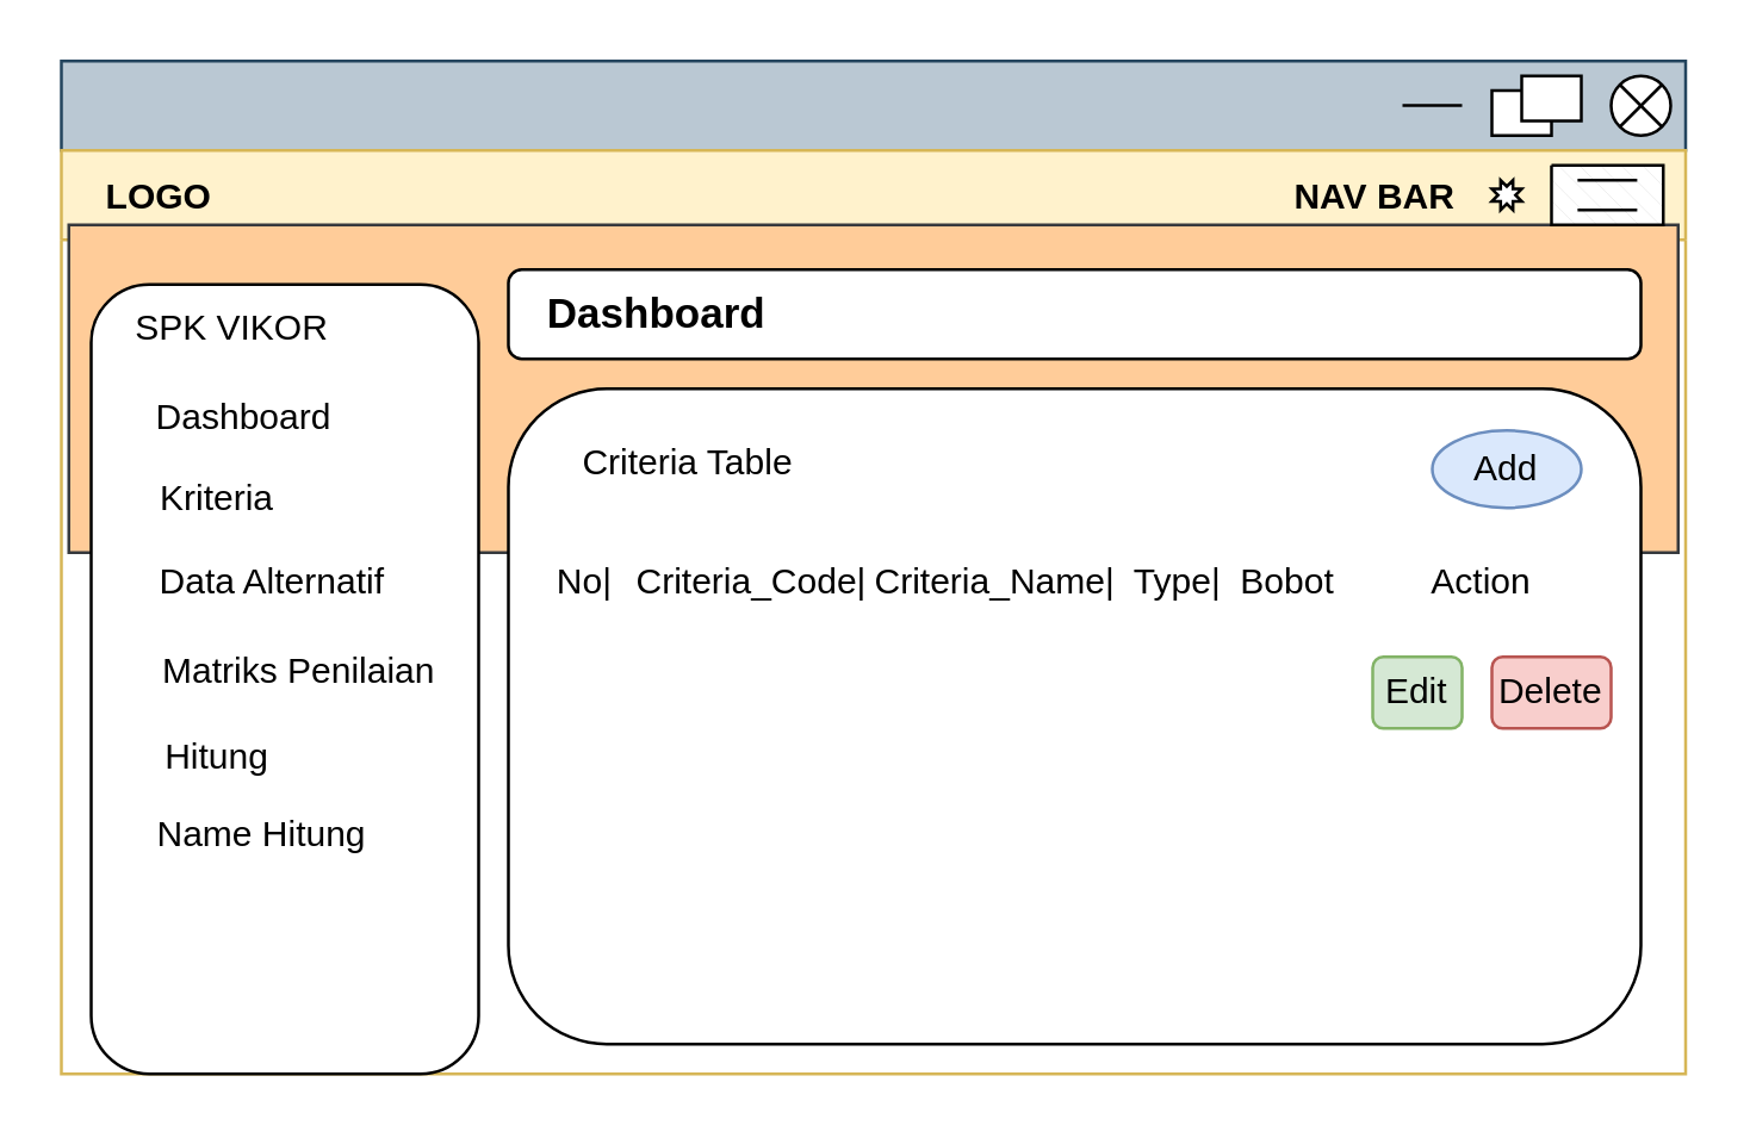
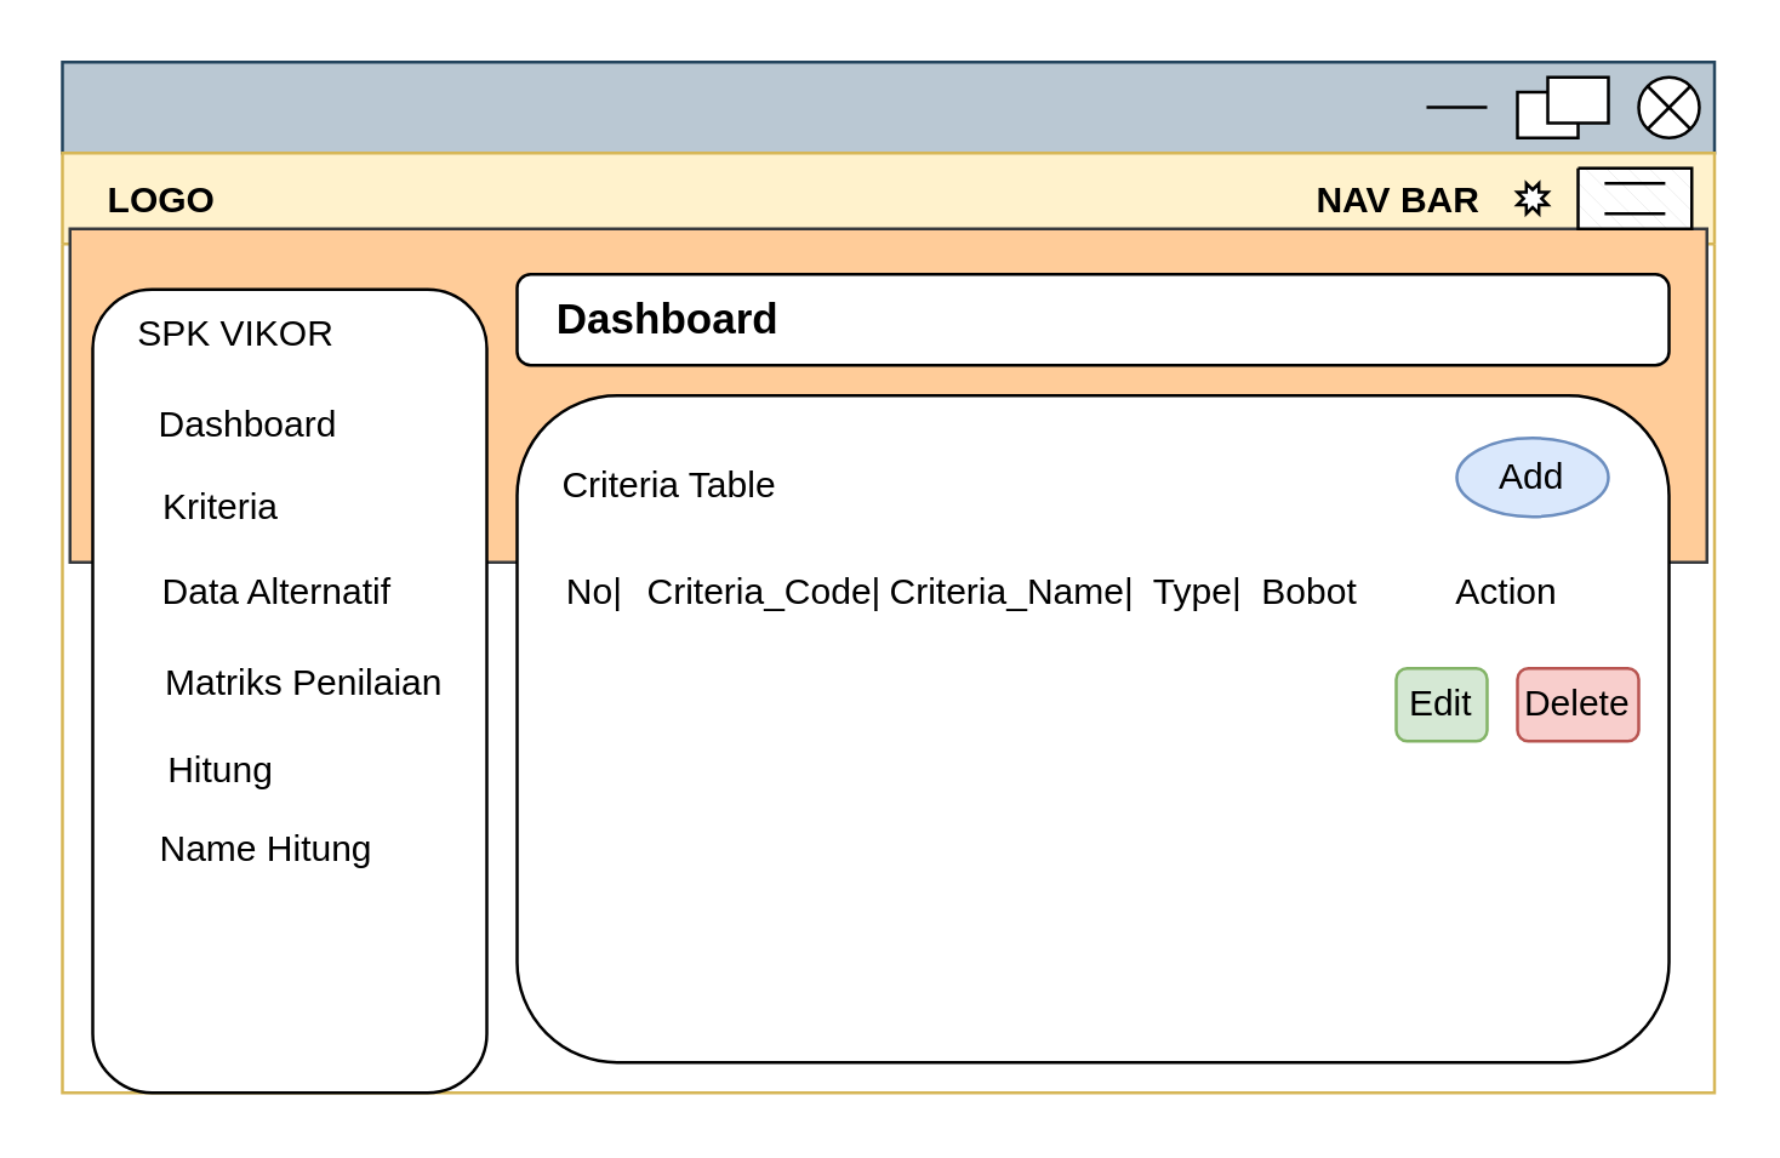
- <mxCell id="24" value="Criteria Table" style="text;html=1;align=center;verticalAlign=middle;whiteSpace=wrap;rounded=0;" parent="3" vertex="1"><mxGeometry x="172.5" y="95" width="75" height="20" as="geometry" /></mxCell>
+ <mxCell id="24" value="Criteria Table" style="text;html=1;align=center;verticalAlign=middle;whiteSpace=wrap;rounded=0;" parent="3" vertex="1"><mxGeometry x="162.5" y="100" width="75" height="20" as="geometry" /></mxCell>
